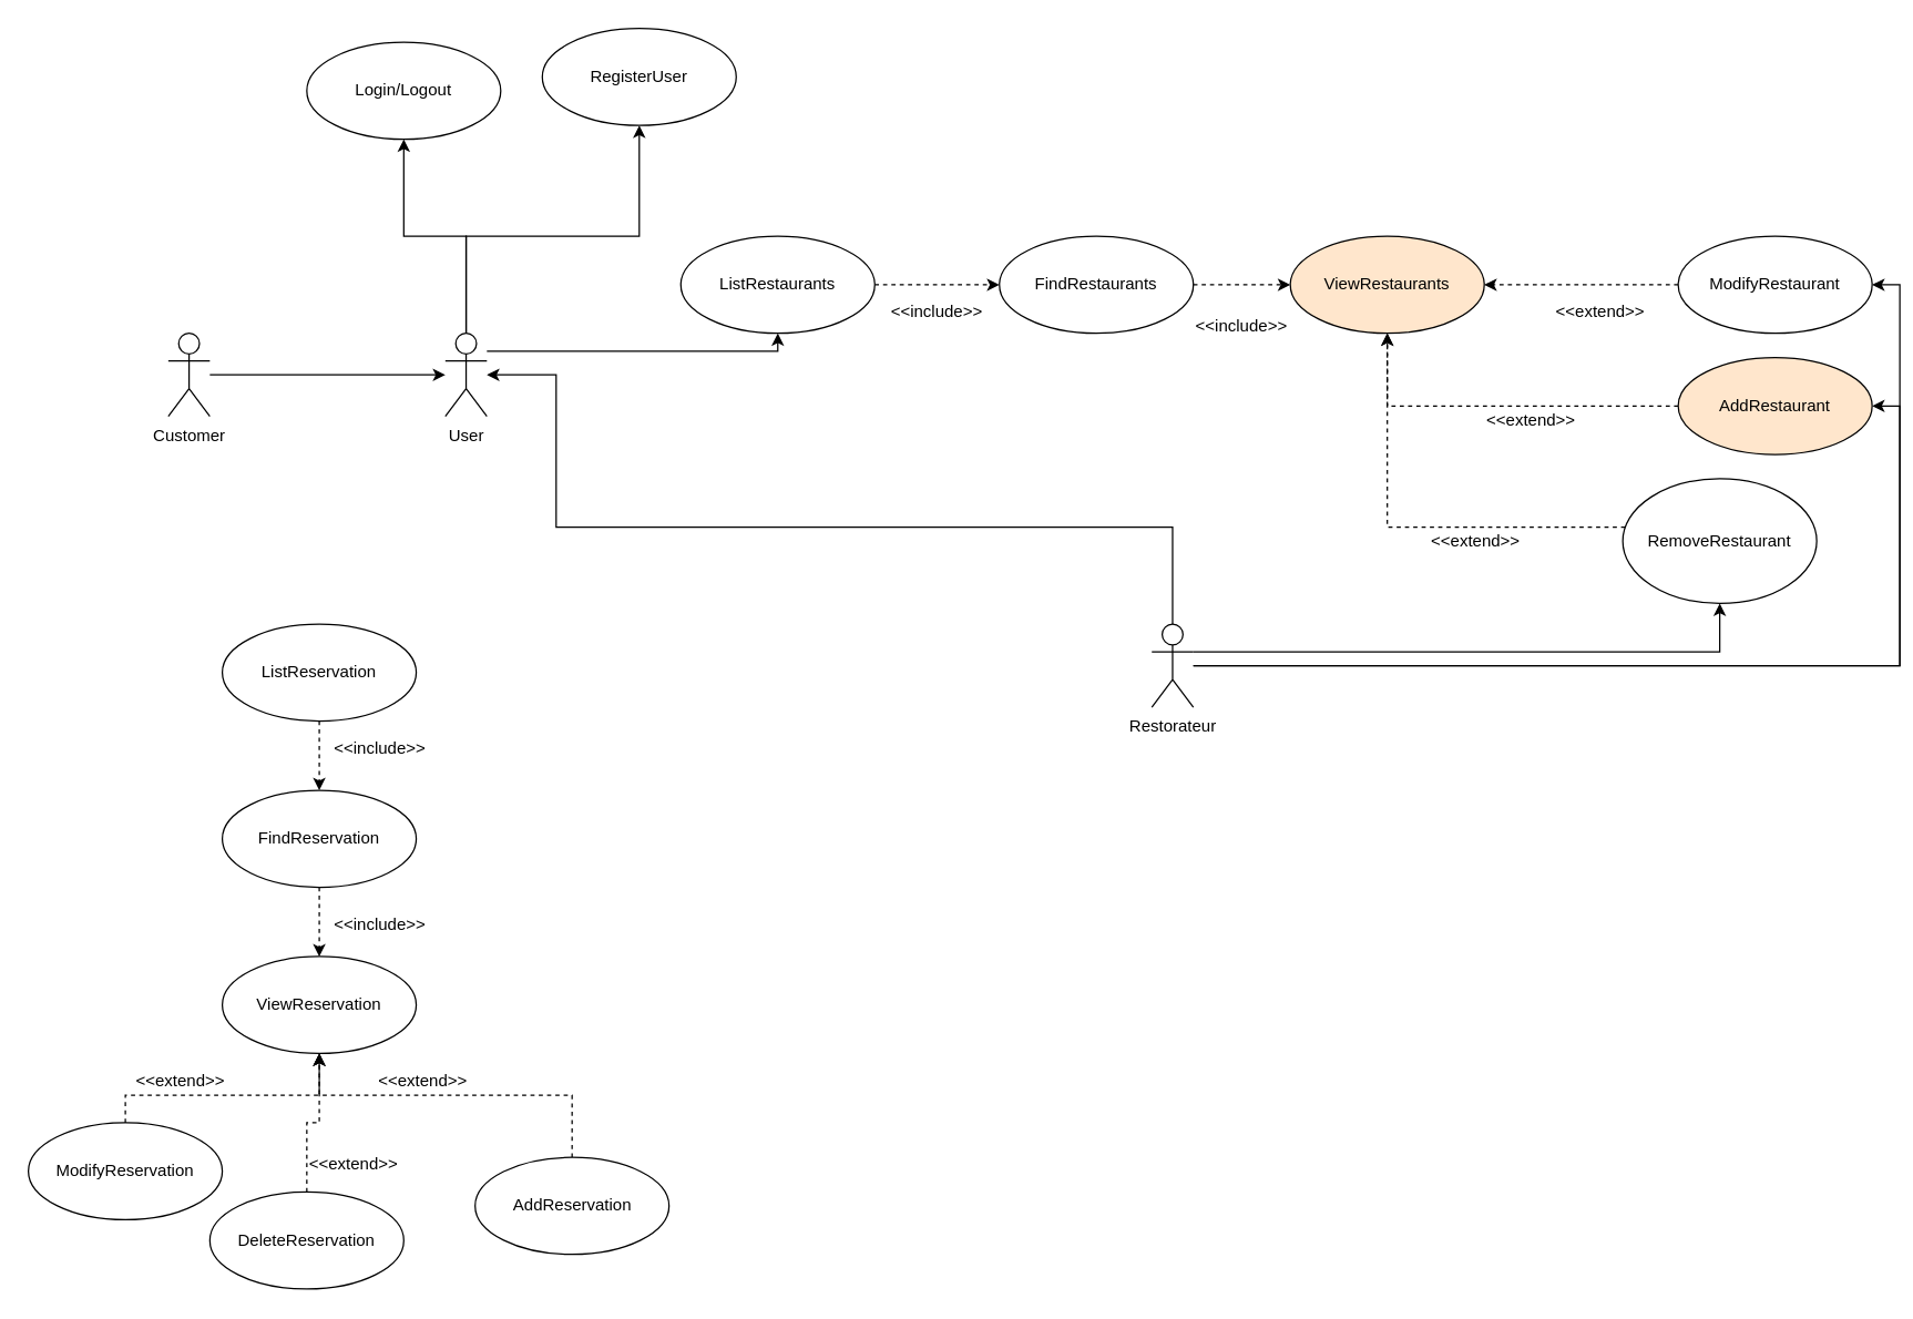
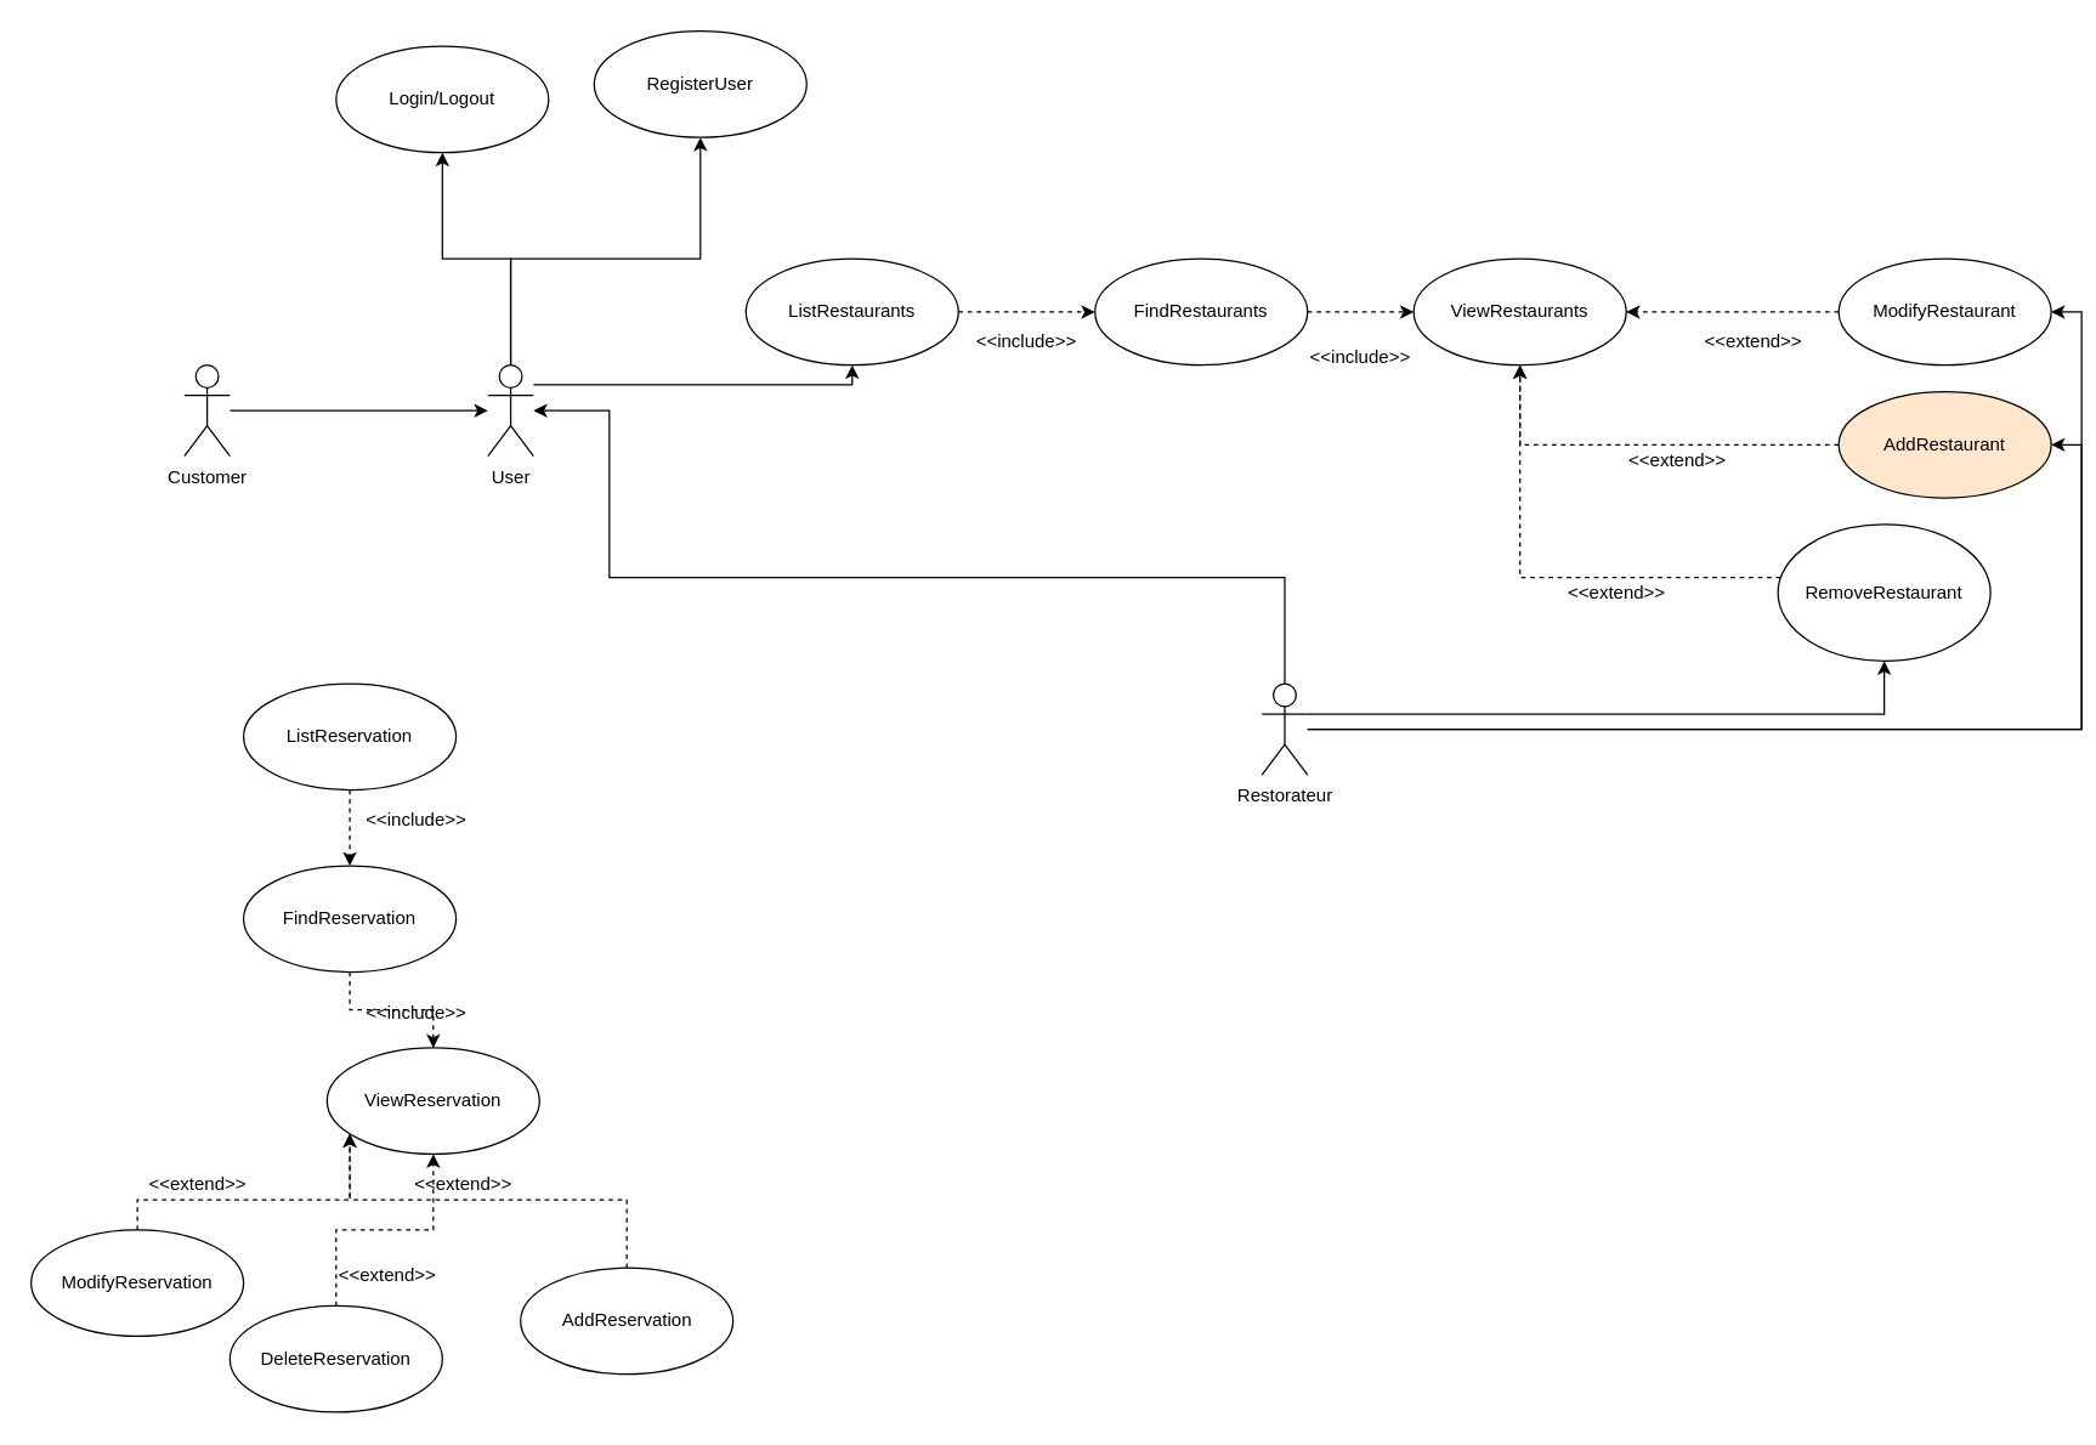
- <mxCell id="21" value="ViewRestaurants" style="ellipse;whiteSpace=wrap;html=1;fillColor=#ffe6cc;" parent="1" vertex="1"><mxGeometry x="931" y="170" width="140" height="70" as="geometry" /></mxCell>
+ <mxCell id="21" value="ViewRestaurants" style="ellipse;whiteSpace=wrap;html=1;" parent="1" vertex="1"><mxGeometry x="931" y="170" width="140" height="70" as="geometry" /></mxCell>
- <mxCell id="26" value="ViewReservation" style="ellipse;whiteSpace=wrap;html=1;" parent="1" vertex="1"><mxGeometry x="160" y="689.929" width="140" height="70" as="geometry" /></mxCell>
+ <mxCell id="26" value="ViewReservation" style="ellipse;whiteSpace=wrap;html=1;" parent="1" vertex="1"><mxGeometry x="215" y="689.929" width="140" height="70" as="geometry" /></mxCell>
